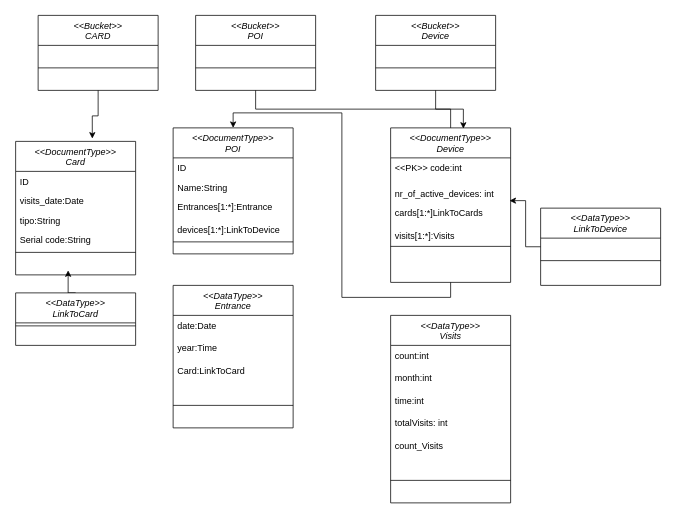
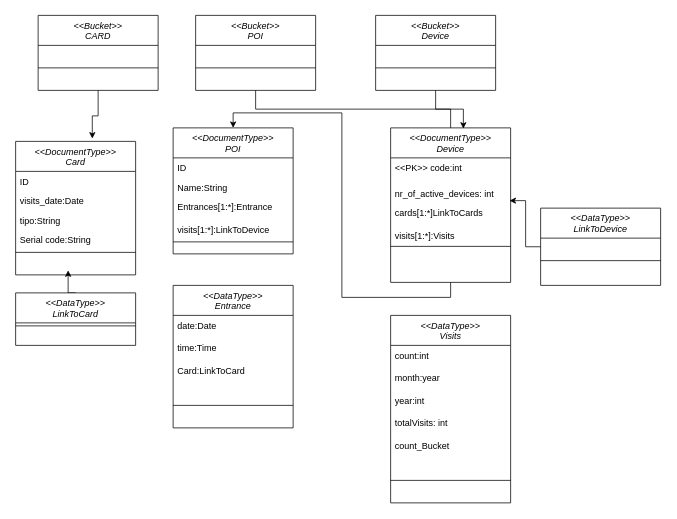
- <mxCell id="6" value="devices[1:*]:LinkToDevice" style="text;align=left;verticalAlign=top;spacingLeft=4;spacingRight=4;overflow=hidden;rotatable=0;points=[[0,0.5],[1,0.5]];portConstraint=eastwest;rounded=0;shadow=0;html=0;" parent="2" vertex="1"><mxGeometry y="122" width="160" height="26" as="geometry" /></mxCell>
+ <mxCell id="6" value="visits[1:*]:LinkToDevice" style="text;align=left;verticalAlign=top;spacingLeft=4;spacingRight=4;overflow=hidden;rotatable=0;points=[[0,0.5],[1,0.5]];portConstraint=eastwest;rounded=0;shadow=0;html=0;" parent="2" vertex="1"><mxGeometry y="122" width="160" height="26" as="geometry" /></mxCell>
- <mxCell id="35" value="year:Time" style="text;align=left;verticalAlign=top;spacingLeft=4;spacingRight=4;overflow=hidden;rotatable=0;points=[[0,0.5],[1,0.5]];portConstraint=eastwest;" parent="33" vertex="1"><mxGeometry y="70" width="160" height="30" as="geometry" /></mxCell>
+ <mxCell id="35" value="time:Time" style="text;align=left;verticalAlign=top;spacingLeft=4;spacingRight=4;overflow=hidden;rotatable=0;points=[[0,0.5],[1,0.5]];portConstraint=eastwest;" parent="33" vertex="1"><mxGeometry y="70" width="160" height="30" as="geometry" /></mxCell>
- <mxCell id="28" value="month:int" style="text;align=left;verticalAlign=top;spacingLeft=4;spacingRight=4;overflow=hidden;rotatable=0;points=[[0,0.5],[1,0.5]];portConstraint=eastwest;" parent="26" vertex="1"><mxGeometry y="70" width="160" height="30" as="geometry" /></mxCell>
+ <mxCell id="28" value="month:year" style="text;align=left;verticalAlign=top;spacingLeft=4;spacingRight=4;overflow=hidden;rotatable=0;points=[[0,0.5],[1,0.5]];portConstraint=eastwest;" parent="26" vertex="1"><mxGeometry y="70" width="160" height="30" as="geometry" /></mxCell>
- <mxCell id="29" value="time:int" style="text;align=left;verticalAlign=top;spacingLeft=4;spacingRight=4;overflow=hidden;rotatable=0;points=[[0,0.5],[1,0.5]];portConstraint=eastwest;" parent="26" vertex="1"><mxGeometry y="100" width="160" height="30" as="geometry" /></mxCell>
+ <mxCell id="29" value="year:int" style="text;align=left;verticalAlign=top;spacingLeft=4;spacingRight=4;overflow=hidden;rotatable=0;points=[[0,0.5],[1,0.5]];portConstraint=eastwest;" parent="26" vertex="1"><mxGeometry y="100" width="160" height="30" as="geometry" /></mxCell>
- <mxCell id="31" value="count_Visits" style="text;align=left;verticalAlign=top;spacingLeft=4;spacingRight=4;overflow=hidden;rotatable=0;points=[[0,0.5],[1,0.5]];portConstraint=eastwest;" parent="26" vertex="1"><mxGeometry y="160" width="160" height="30" as="geometry" /></mxCell>
+ <mxCell id="31" value="count_Bucket" style="text;align=left;verticalAlign=top;spacingLeft=4;spacingRight=4;overflow=hidden;rotatable=0;points=[[0,0.5],[1,0.5]];portConstraint=eastwest;" parent="26" vertex="1"><mxGeometry y="160" width="160" height="30" as="geometry" /></mxCell>
